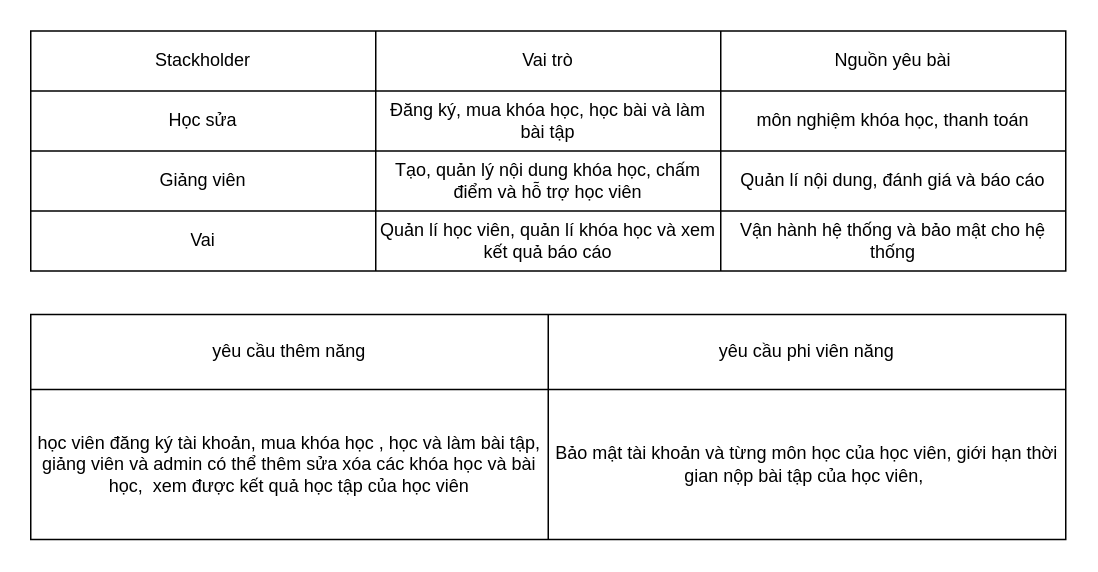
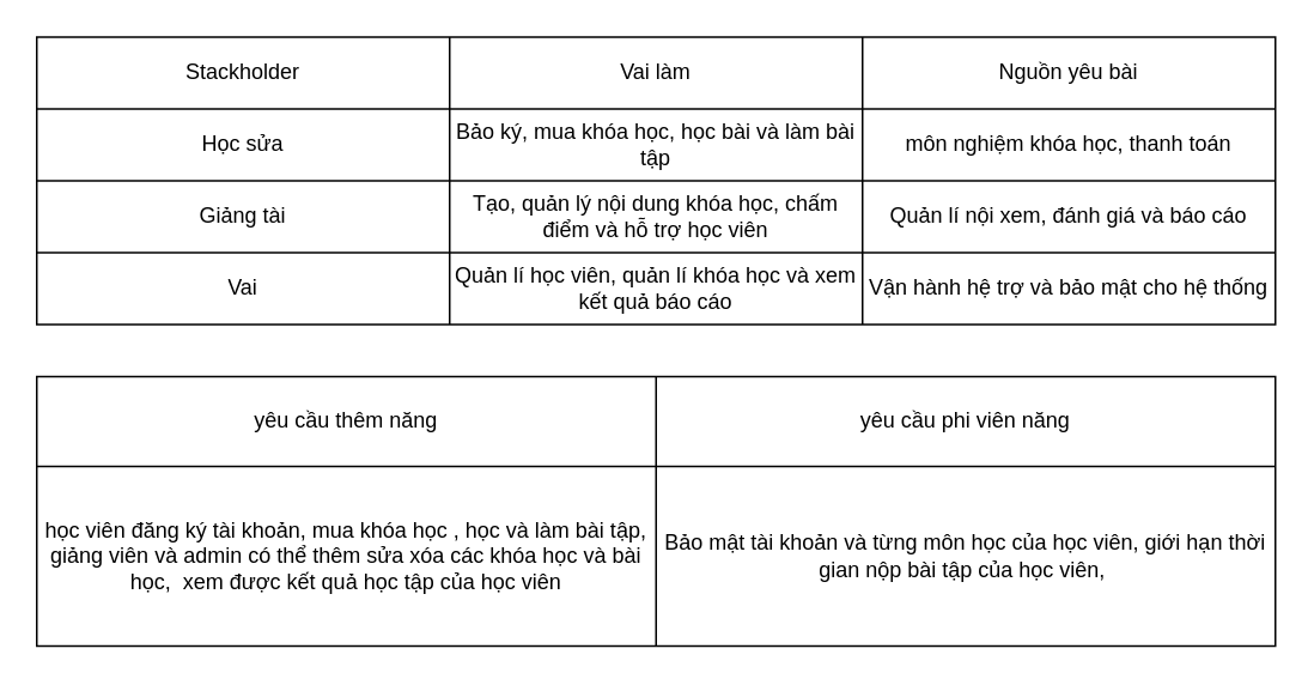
- <mxCell id="5" value="Vai trò" style="shape=partialRectangle;html=1;whiteSpace=wrap;connectable=0;strokeColor=inherit;overflow=hidden;fillColor=none;top=0;left=0;bottom=0;right=0;pointerEvents=1;" vertex="1" parent="3"><mxGeometry x="230" width="230" height="40" as="geometry"><mxRectangle width="230" height="40" as="alternateBounds" /></mxGeometry></mxCell>
+ <mxCell id="5" value="Vai làm" style="shape=partialRectangle;html=1;whiteSpace=wrap;connectable=0;strokeColor=inherit;overflow=hidden;fillColor=none;top=0;left=0;bottom=0;right=0;pointerEvents=1;" vertex="1" parent="3"><mxGeometry x="230" width="230" height="40" as="geometry"><mxRectangle width="230" height="40" as="alternateBounds" /></mxGeometry></mxCell>
- <mxCell id="9" value="Đăng ký, mua khóa học, học bài và làm bài tập" style="shape=partialRectangle;html=1;whiteSpace=wrap;connectable=0;strokeColor=inherit;overflow=hidden;fillColor=none;top=0;left=0;bottom=0;right=0;pointerEvents=1;" vertex="1" parent="7"><mxGeometry x="230" width="230" height="40" as="geometry"><mxRectangle width="230" height="40" as="alternateBounds" /></mxGeometry></mxCell>
+ <mxCell id="9" value="Bảo ký, mua khóa học, học bài và làm bài tập" style="shape=partialRectangle;html=1;whiteSpace=wrap;connectable=0;strokeColor=inherit;overflow=hidden;fillColor=none;top=0;left=0;bottom=0;right=0;pointerEvents=1;" vertex="1" parent="7"><mxGeometry x="230" width="230" height="40" as="geometry"><mxRectangle width="230" height="40" as="alternateBounds" /></mxGeometry></mxCell>
- <mxCell id="12" value="Giảng viên" style="shape=partialRectangle;html=1;whiteSpace=wrap;connectable=0;strokeColor=inherit;overflow=hidden;fillColor=none;top=0;left=0;bottom=0;right=0;pointerEvents=1;" vertex="1" parent="11"><mxGeometry width="230" height="40" as="geometry"><mxRectangle width="230" height="40" as="alternateBounds" /></mxGeometry></mxCell>
+ <mxCell id="12" value="Giảng tài" style="shape=partialRectangle;html=1;whiteSpace=wrap;connectable=0;strokeColor=inherit;overflow=hidden;fillColor=none;top=0;left=0;bottom=0;right=0;pointerEvents=1;" vertex="1" parent="11"><mxGeometry width="230" height="40" as="geometry"><mxRectangle width="230" height="40" as="alternateBounds" /></mxGeometry></mxCell>
- <mxCell id="14" value="Quản lí nội dung, đánh giá và báo cáo" style="shape=partialRectangle;html=1;whiteSpace=wrap;connectable=0;strokeColor=inherit;overflow=hidden;fillColor=none;top=0;left=0;bottom=0;right=0;pointerEvents=1;" vertex="1" parent="11"><mxGeometry x="460" width="230" height="40" as="geometry"><mxRectangle width="230" height="40" as="alternateBounds" /></mxGeometry></mxCell>
+ <mxCell id="14" value="Quản lí nội xem, đánh giá và báo cáo" style="shape=partialRectangle;html=1;whiteSpace=wrap;connectable=0;strokeColor=inherit;overflow=hidden;fillColor=none;top=0;left=0;bottom=0;right=0;pointerEvents=1;" vertex="1" parent="11"><mxGeometry x="460" width="230" height="40" as="geometry"><mxRectangle width="230" height="40" as="alternateBounds" /></mxGeometry></mxCell>
- <mxCell id="18" value="Vận hành hệ thống và bảo mật cho hệ thống" style="shape=partialRectangle;html=1;whiteSpace=wrap;connectable=0;strokeColor=inherit;overflow=hidden;fillColor=none;top=0;left=0;bottom=0;right=0;pointerEvents=1;" vertex="1" parent="15"><mxGeometry x="460" width="230" height="40" as="geometry"><mxRectangle width="230" height="40" as="alternateBounds" /></mxGeometry></mxCell>
+ <mxCell id="18" value="Vận hành hệ trợ và bảo mật cho hệ thống" style="shape=partialRectangle;html=1;whiteSpace=wrap;connectable=0;strokeColor=inherit;overflow=hidden;fillColor=none;top=0;left=0;bottom=0;right=0;pointerEvents=1;" vertex="1" parent="15"><mxGeometry x="460" width="230" height="40" as="geometry"><mxRectangle width="230" height="40" as="alternateBounds" /></mxGeometry></mxCell>
